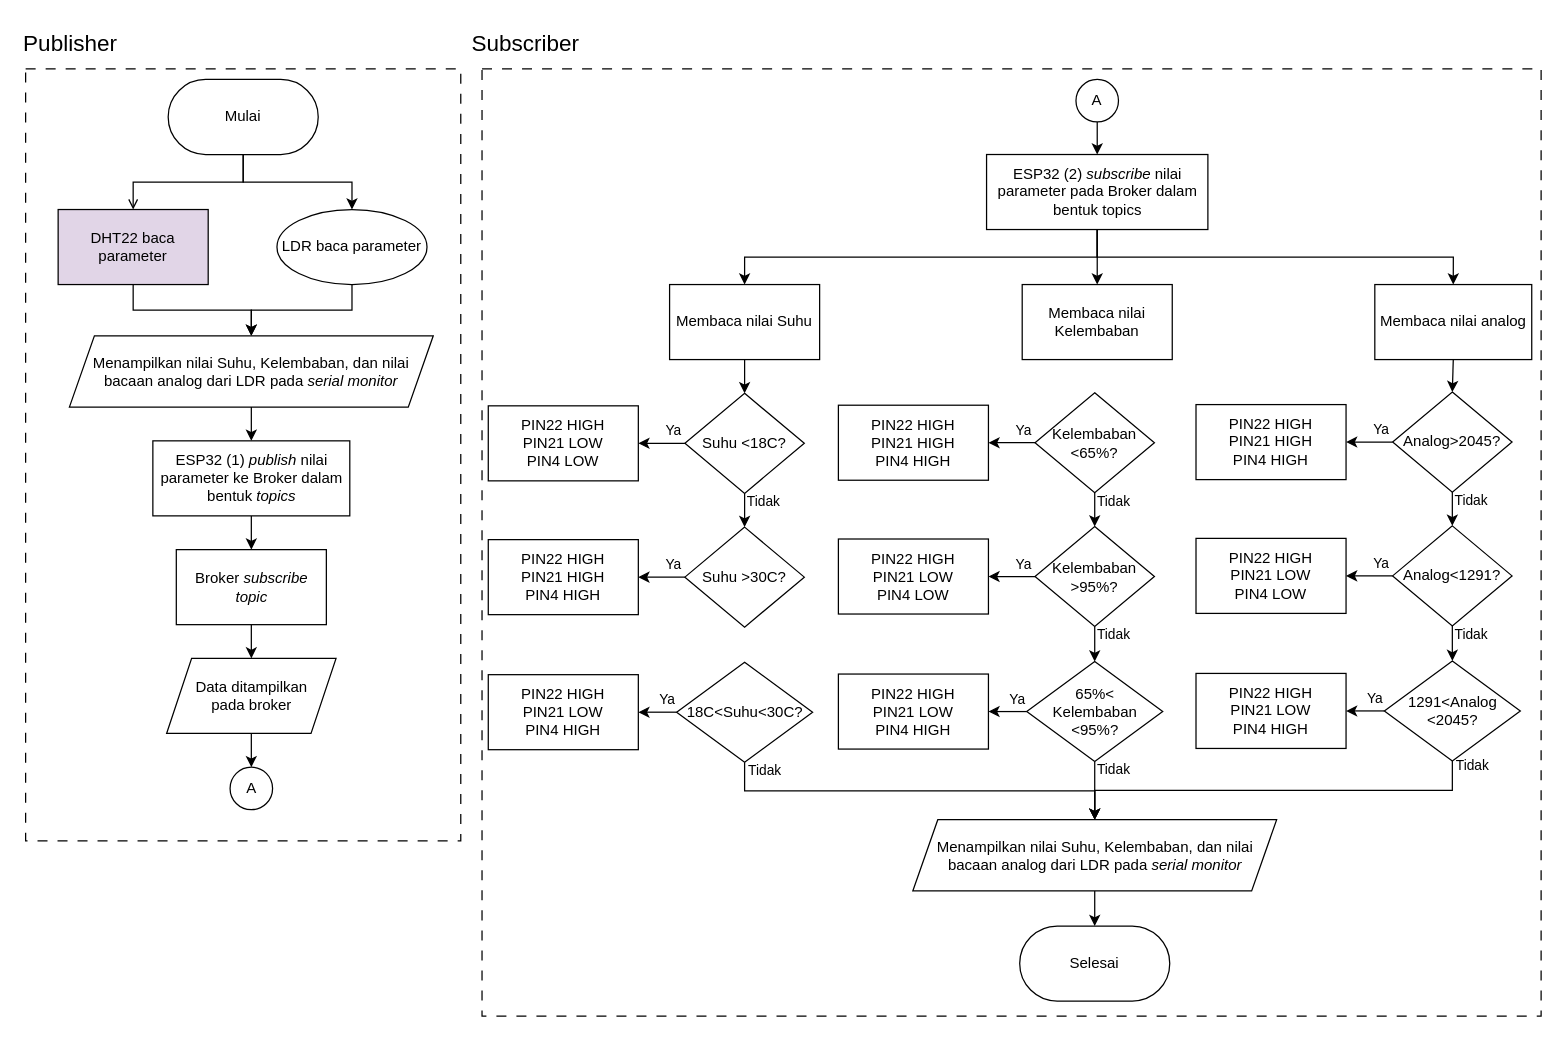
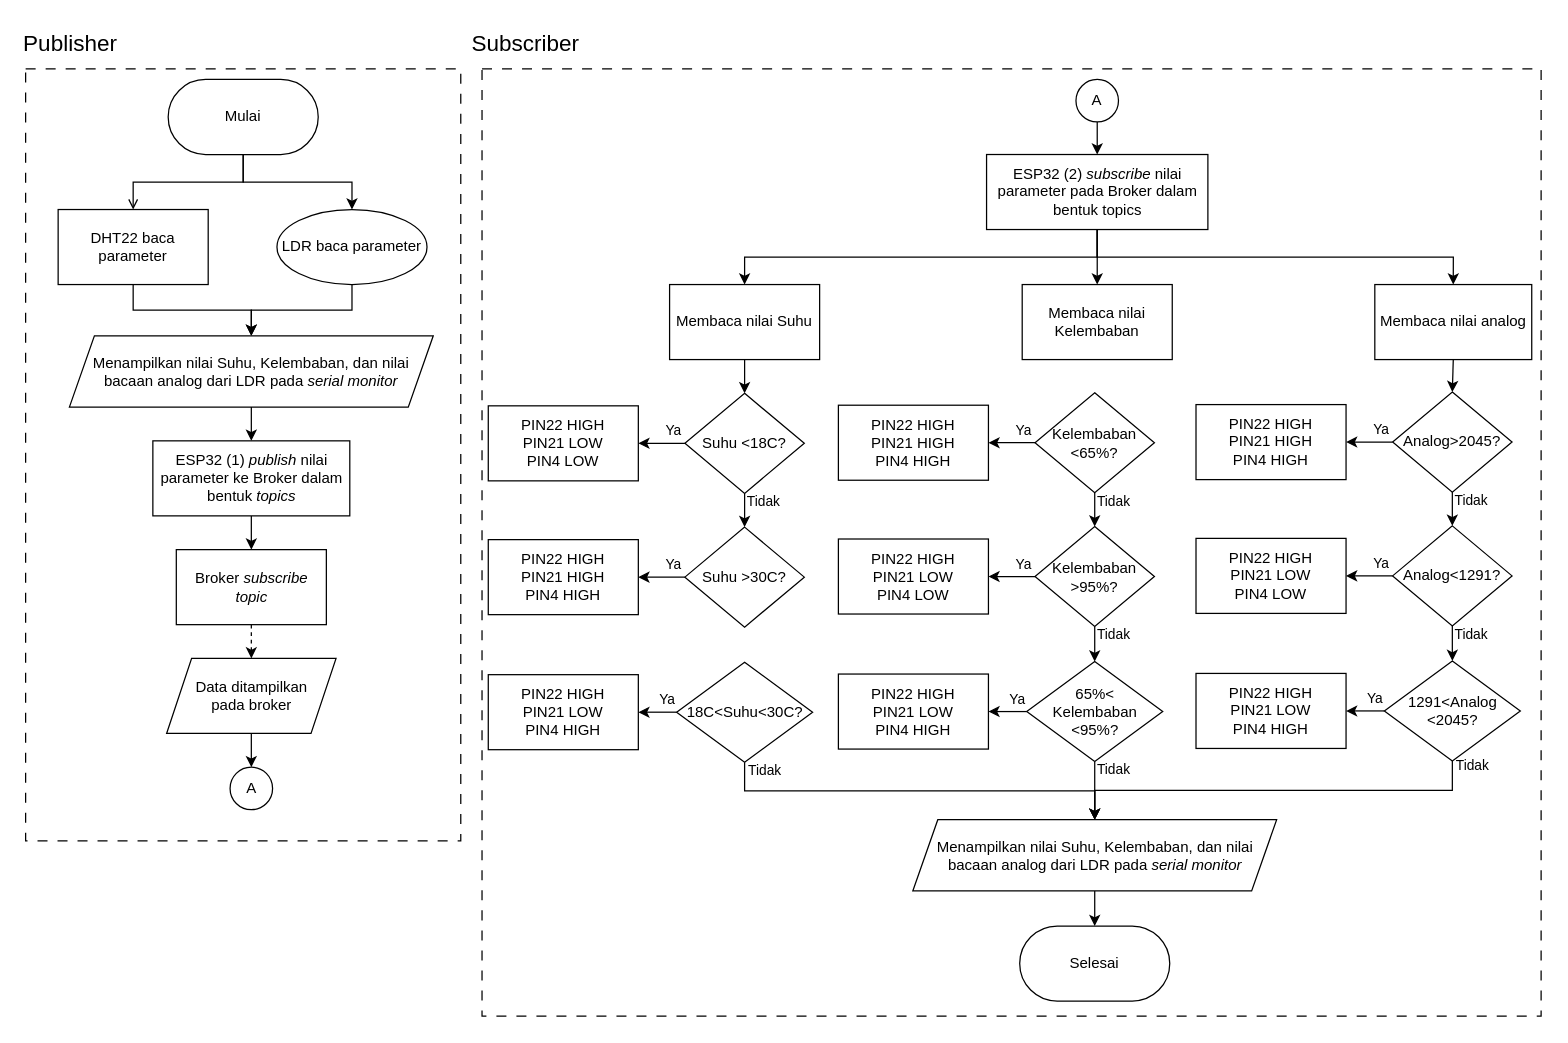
- <mxCell id="6" value="DHT22 baca parameter" style="rounded=0;whiteSpace=wrap;html=1;fillColor=#e1d5e7;" vertex="1" parent="1"><mxGeometry x="46" y="167" width="120" height="60" as="geometry" /></mxCell>
+ <mxCell id="6" value="DHT22 baca parameter" style="rounded=0;whiteSpace=wrap;html=1;" vertex="1" parent="1"><mxGeometry x="46" y="167" width="120" height="60" as="geometry" /></mxCell>
- <mxCell id="13" style="edgeStyle=orthogonalEdgeStyle;rounded=0;orthogonalLoop=1;jettySize=auto;html=1;exitX=0.5;exitY=1;exitDx=0;exitDy=0;entryX=0.5;entryY=0;entryDx=0;entryDy=0;" edge="1" parent="1" source="14" target="22"><mxGeometry relative="1" as="geometry" /></mxCell>
+ <mxCell id="13" style="edgeStyle=orthogonalEdgeStyle;rounded=0;orthogonalLoop=1;jettySize=auto;html=1;exitX=0.5;exitY=1;exitDx=0;exitDy=0;entryX=0.5;entryY=0;entryDx=0;entryDy=0;dashed=1;" edge="1" parent="1" source="14" target="22"><mxGeometry relative="1" as="geometry" /></mxCell>
